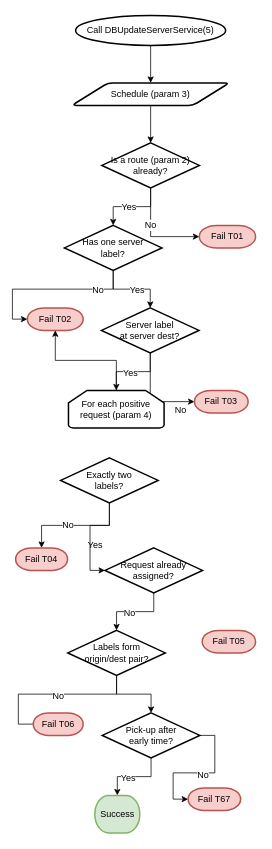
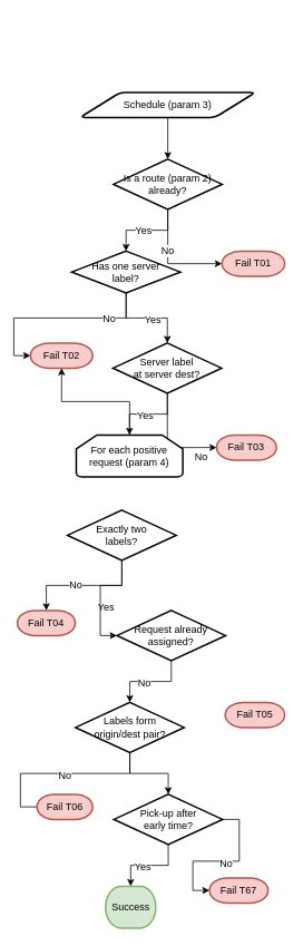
- <mxCell id="5" value="Call DBUpdateServerService(5)" style="strokeWidth=2;html=1;shape=mxgraph.flowchart.start_2;whiteSpace=wrap;" parent="1" vertex="1"><mxGeometry x="100" y="20" width="200" height="40" as="geometry" /></mxCell>
- <mxCell id="4" style="edgeStyle=orthogonalEdgeStyle;rounded=0;orthogonalLoop=1;jettySize=auto;html=1;exitX=0.5;exitY=1;exitDx=0;exitDy=0;exitPerimeter=0;entryX=0.5;entryY=0;entryDx=0;entryDy=0;" parent="1" source="5" target="3" edge="1"><mxGeometry relative="1" as="geometry" /></mxCell>
- <mxCell id="16" value="&lt;div&gt;Has one server &lt;br&gt;&lt;/div&gt;&lt;div&gt;label?&lt;br&gt;&lt;/div&gt;" style="strokeWidth=2;html=1;shape=mxgraph.flowchart.decision;whiteSpace=wrap;" parent="1" vertex="1"><mxGeometry x="85.06" y="300" width="130" height="60" as="geometry" /></mxCell>
+ <mxCell id="16" value="&lt;div&gt;Has one server &lt;br&gt;&lt;/div&gt;&lt;div&gt;label?&lt;br&gt;&lt;/div&gt;" style="strokeWidth=2;html=1;shape=mxgraph.flowchart.decision;whiteSpace=wrap;" parent="1" vertex="1"><mxGeometry x="85.06" y="300" width="130" height="50" as="geometry" /></mxCell>
